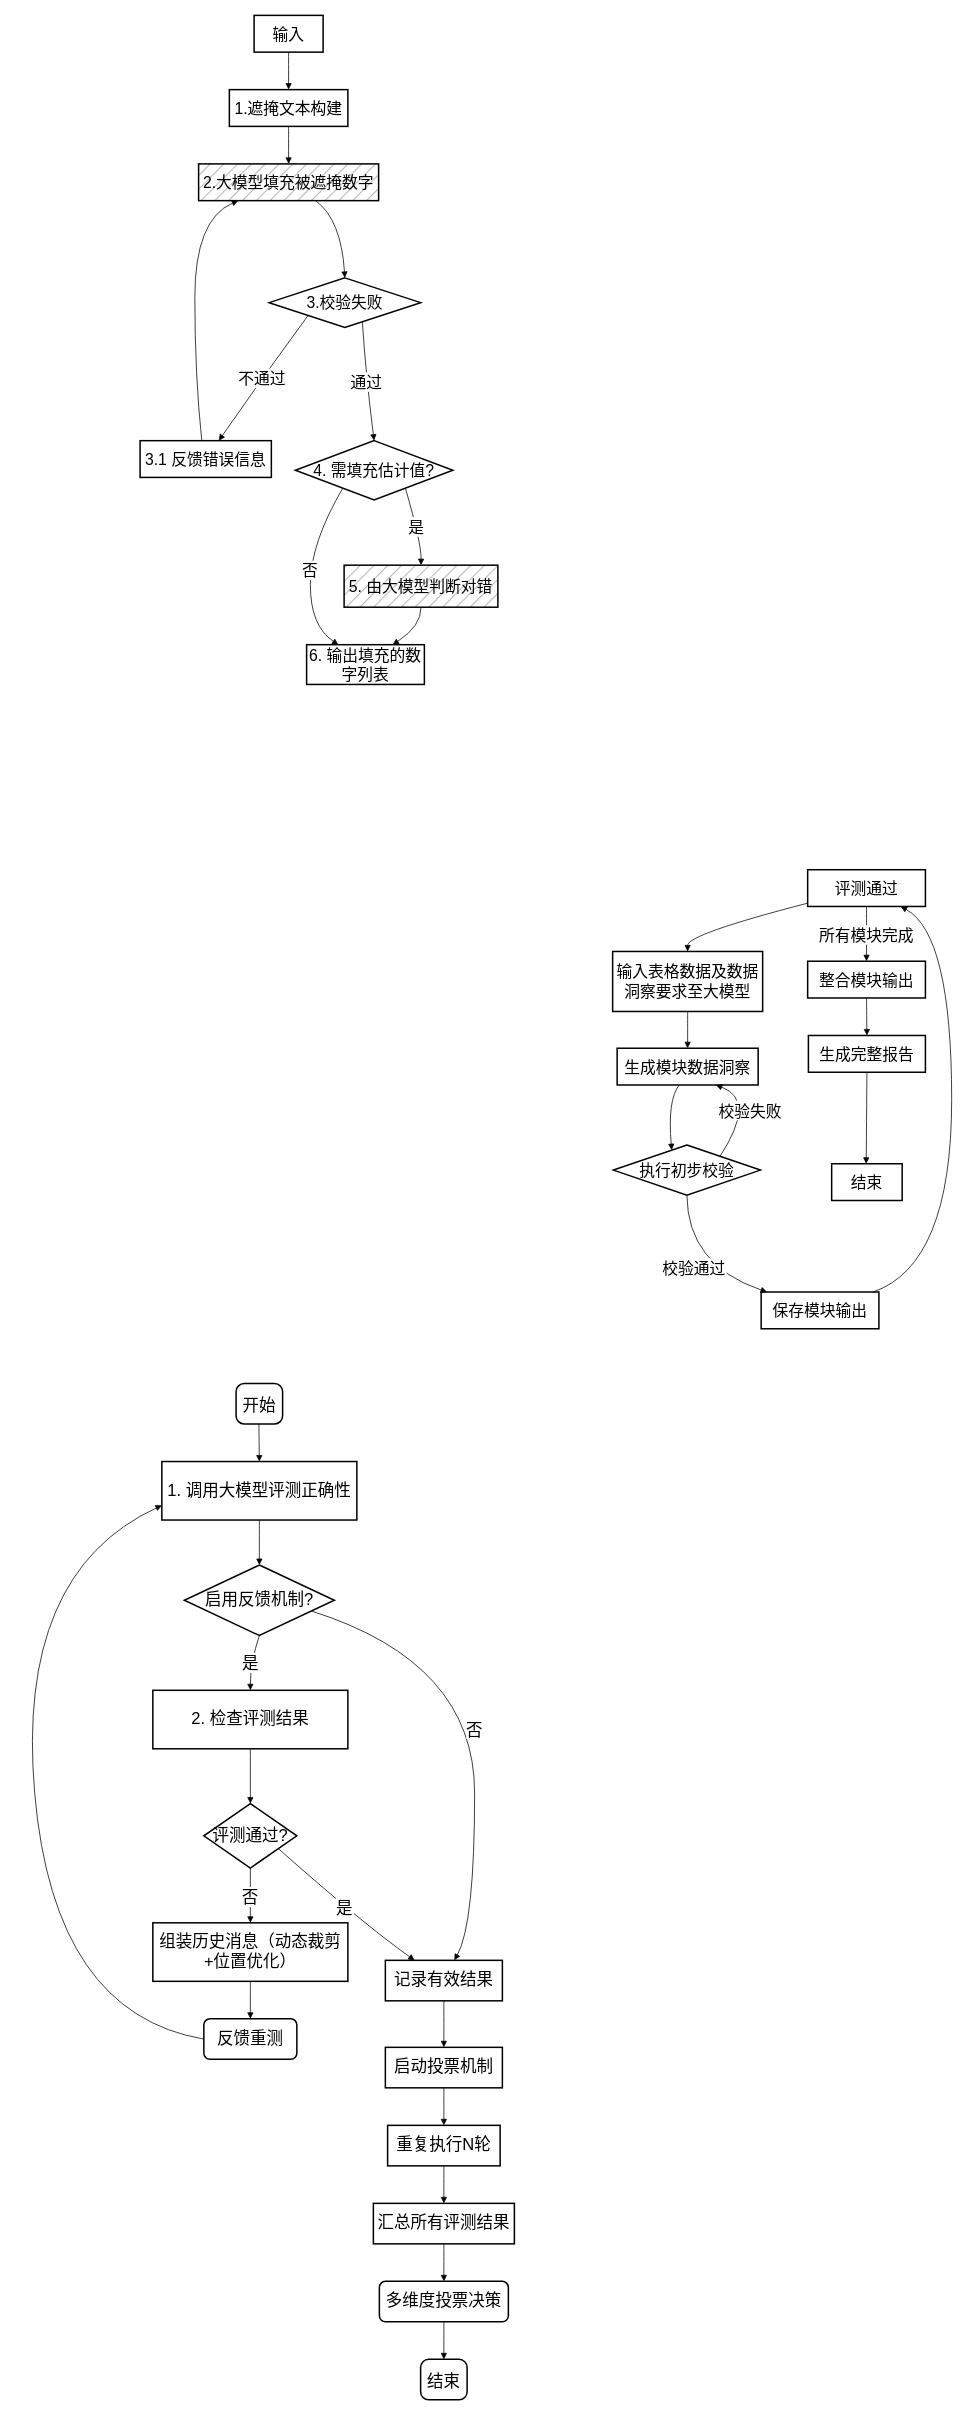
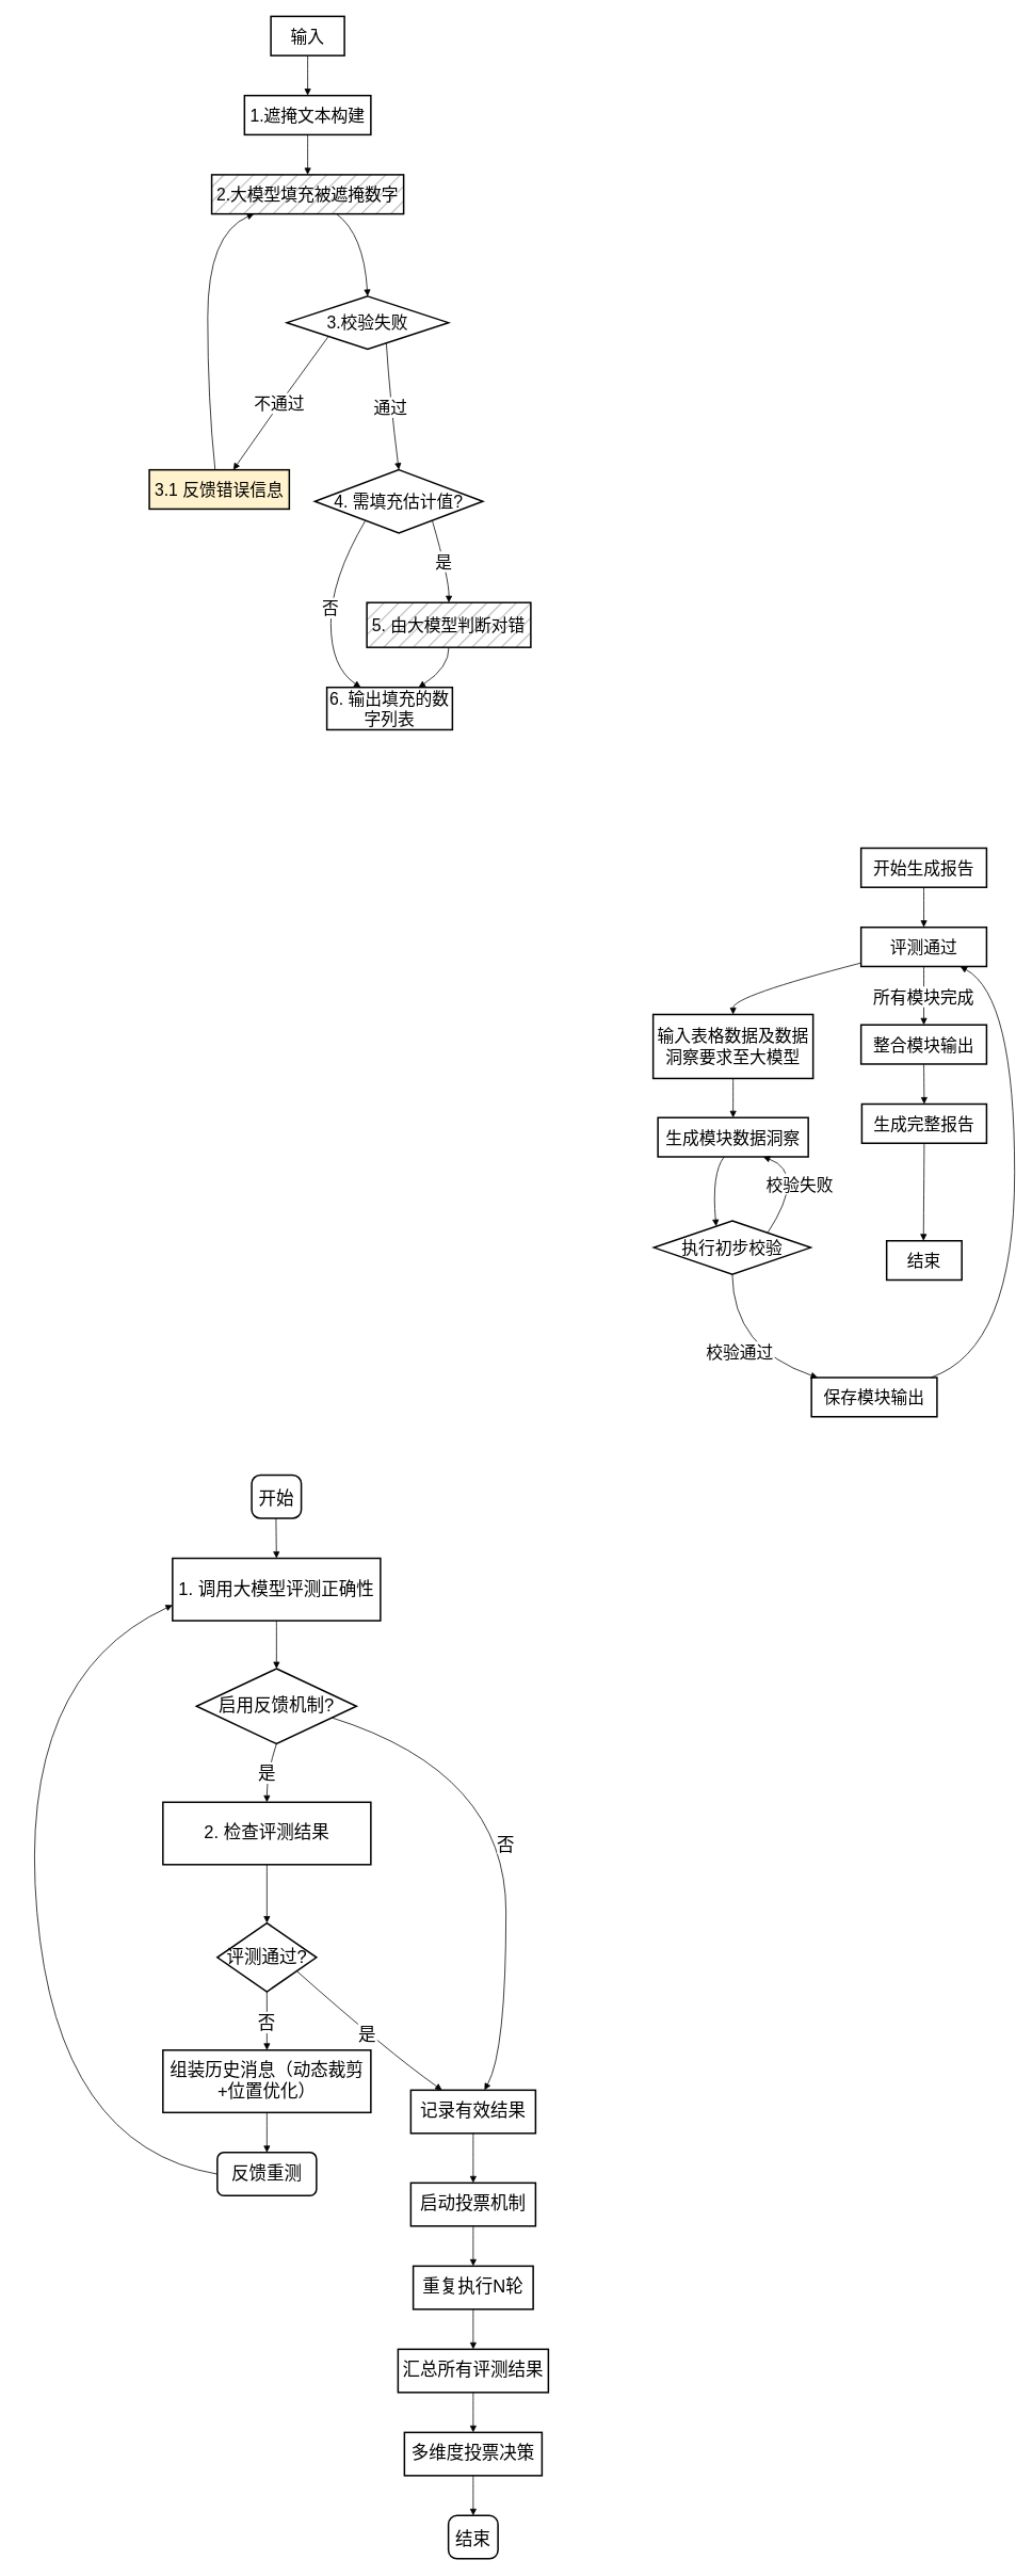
- <mxCell id="6" value="3.1 反馈错误信息" style="whiteSpace=wrap;strokeWidth=2;fontSize=21;" parent="1" vertex="1"><mxGeometry x="186" y="587" width="175" height="49" as="geometry" /></mxCell>
+ <mxCell id="6" value="3.1 反馈错误信息" style="whiteSpace=wrap;strokeWidth=2;fontSize=21;fillColor=#fff2cc;" parent="1" vertex="1"><mxGeometry x="186" y="587" width="175" height="49" as="geometry" /></mxCell>
+ <mxCell id="19" value="开始生成报告" style="whiteSpace=wrap;strokeWidth=2;fontSize=21;" parent="1" vertex="1"><mxGeometry x="1076" y="1060" width="157" height="49" as="geometry" /></mxCell>
+ <mxCell id="28" value="" style="curved=1;startArrow=none;endArrow=block;exitX=0.5;exitY=1;entryX=0.5;entryY=0;rounded=0;fontSize=21;" parent="1" source="19" target="20" edge="1"><mxGeometry relative="1" as="geometry"><Array as="points" /></mxGeometry></mxCell>
- <mxCell id="49" value="多维度投票决策" style="whiteSpace=wrap;strokeWidth=2;fontSize=22;rounded=1;" vertex="1" parent="1"><mxGeometry x="505" y="3041" width="172" height="54" as="geometry" /></mxCell>
+ <mxCell id="49" value="多维度投票决策" style="whiteSpace=wrap;strokeWidth=2;fontSize=22;" vertex="1" parent="1"><mxGeometry x="505" y="3041" width="172" height="54" as="geometry" /></mxCell>
